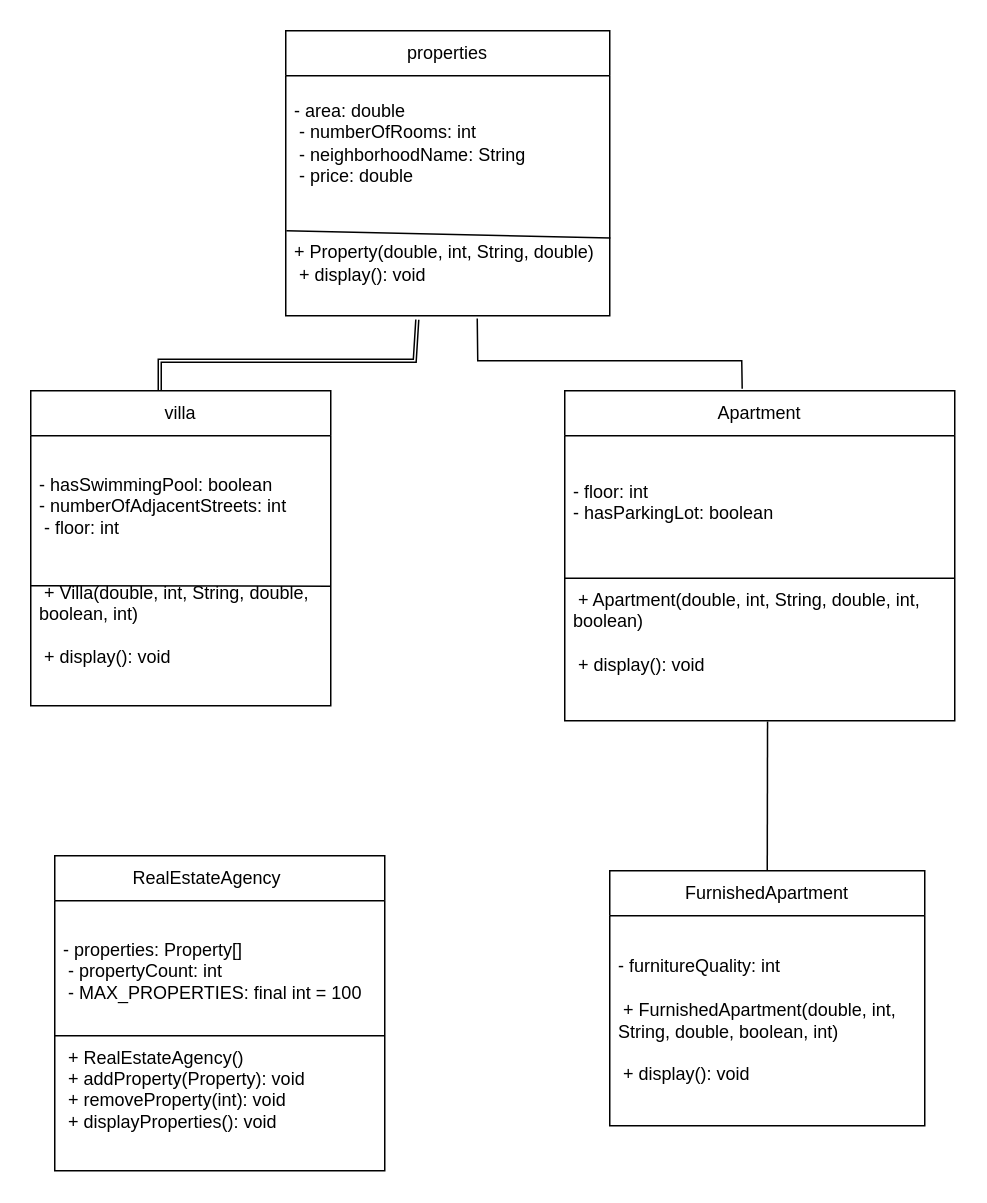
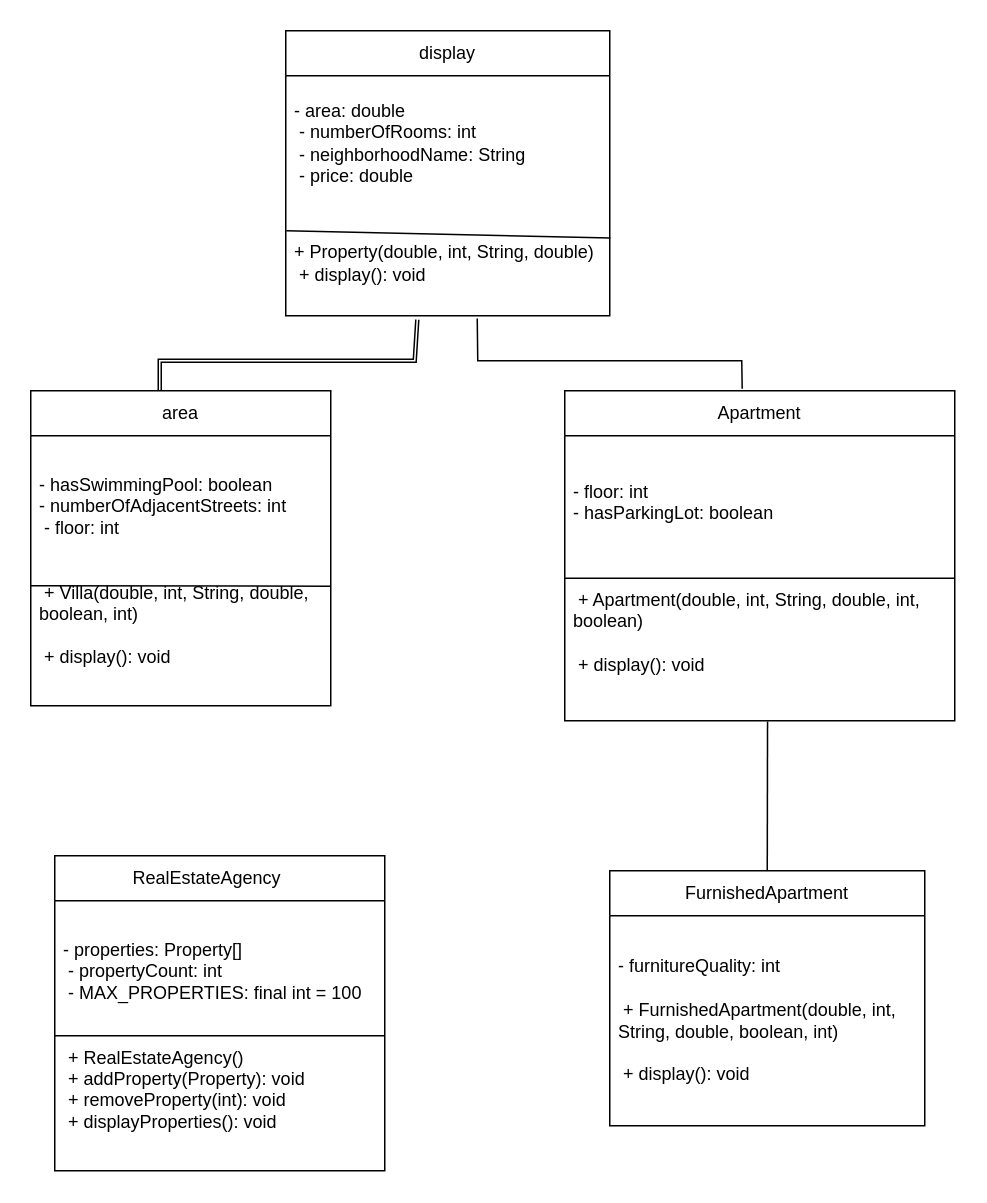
- <mxCell id="2" value="properties" style="swimlane;fontStyle=0;childLayout=stackLayout;horizontal=1;startSize=30;horizontalStack=0;resizeParent=1;resizeParentMax=0;resizeLast=0;collapsible=1;marginBottom=0;whiteSpace=wrap;html=1;" vertex="1" parent="1"><mxGeometry x="190" y="20" width="216" height="190" as="geometry" /></mxCell>
+ <mxCell id="2" value="display" style="swimlane;fontStyle=0;childLayout=stackLayout;horizontal=1;startSize=30;horizontalStack=0;resizeParent=1;resizeParentMax=0;resizeLast=0;collapsible=1;marginBottom=0;whiteSpace=wrap;html=1;" vertex="1" parent="1"><mxGeometry x="190" y="20" width="216" height="190" as="geometry" /></mxCell>
- <mxCell id="6" value="villa" style="swimlane;fontStyle=0;childLayout=stackLayout;horizontal=1;startSize=30;horizontalStack=0;resizeParent=1;resizeParentMax=0;resizeLast=0;collapsible=1;marginBottom=0;whiteSpace=wrap;html=1;" vertex="1" parent="1"><mxGeometry x="20" y="260" width="200" height="210" as="geometry" /></mxCell>
+ <mxCell id="6" value="area" style="swimlane;fontStyle=0;childLayout=stackLayout;horizontal=1;startSize=30;horizontalStack=0;resizeParent=1;resizeParentMax=0;resizeLast=0;collapsible=1;marginBottom=0;whiteSpace=wrap;html=1;" vertex="1" parent="1"><mxGeometry x="20" y="260" width="200" height="210" as="geometry" /></mxCell>
